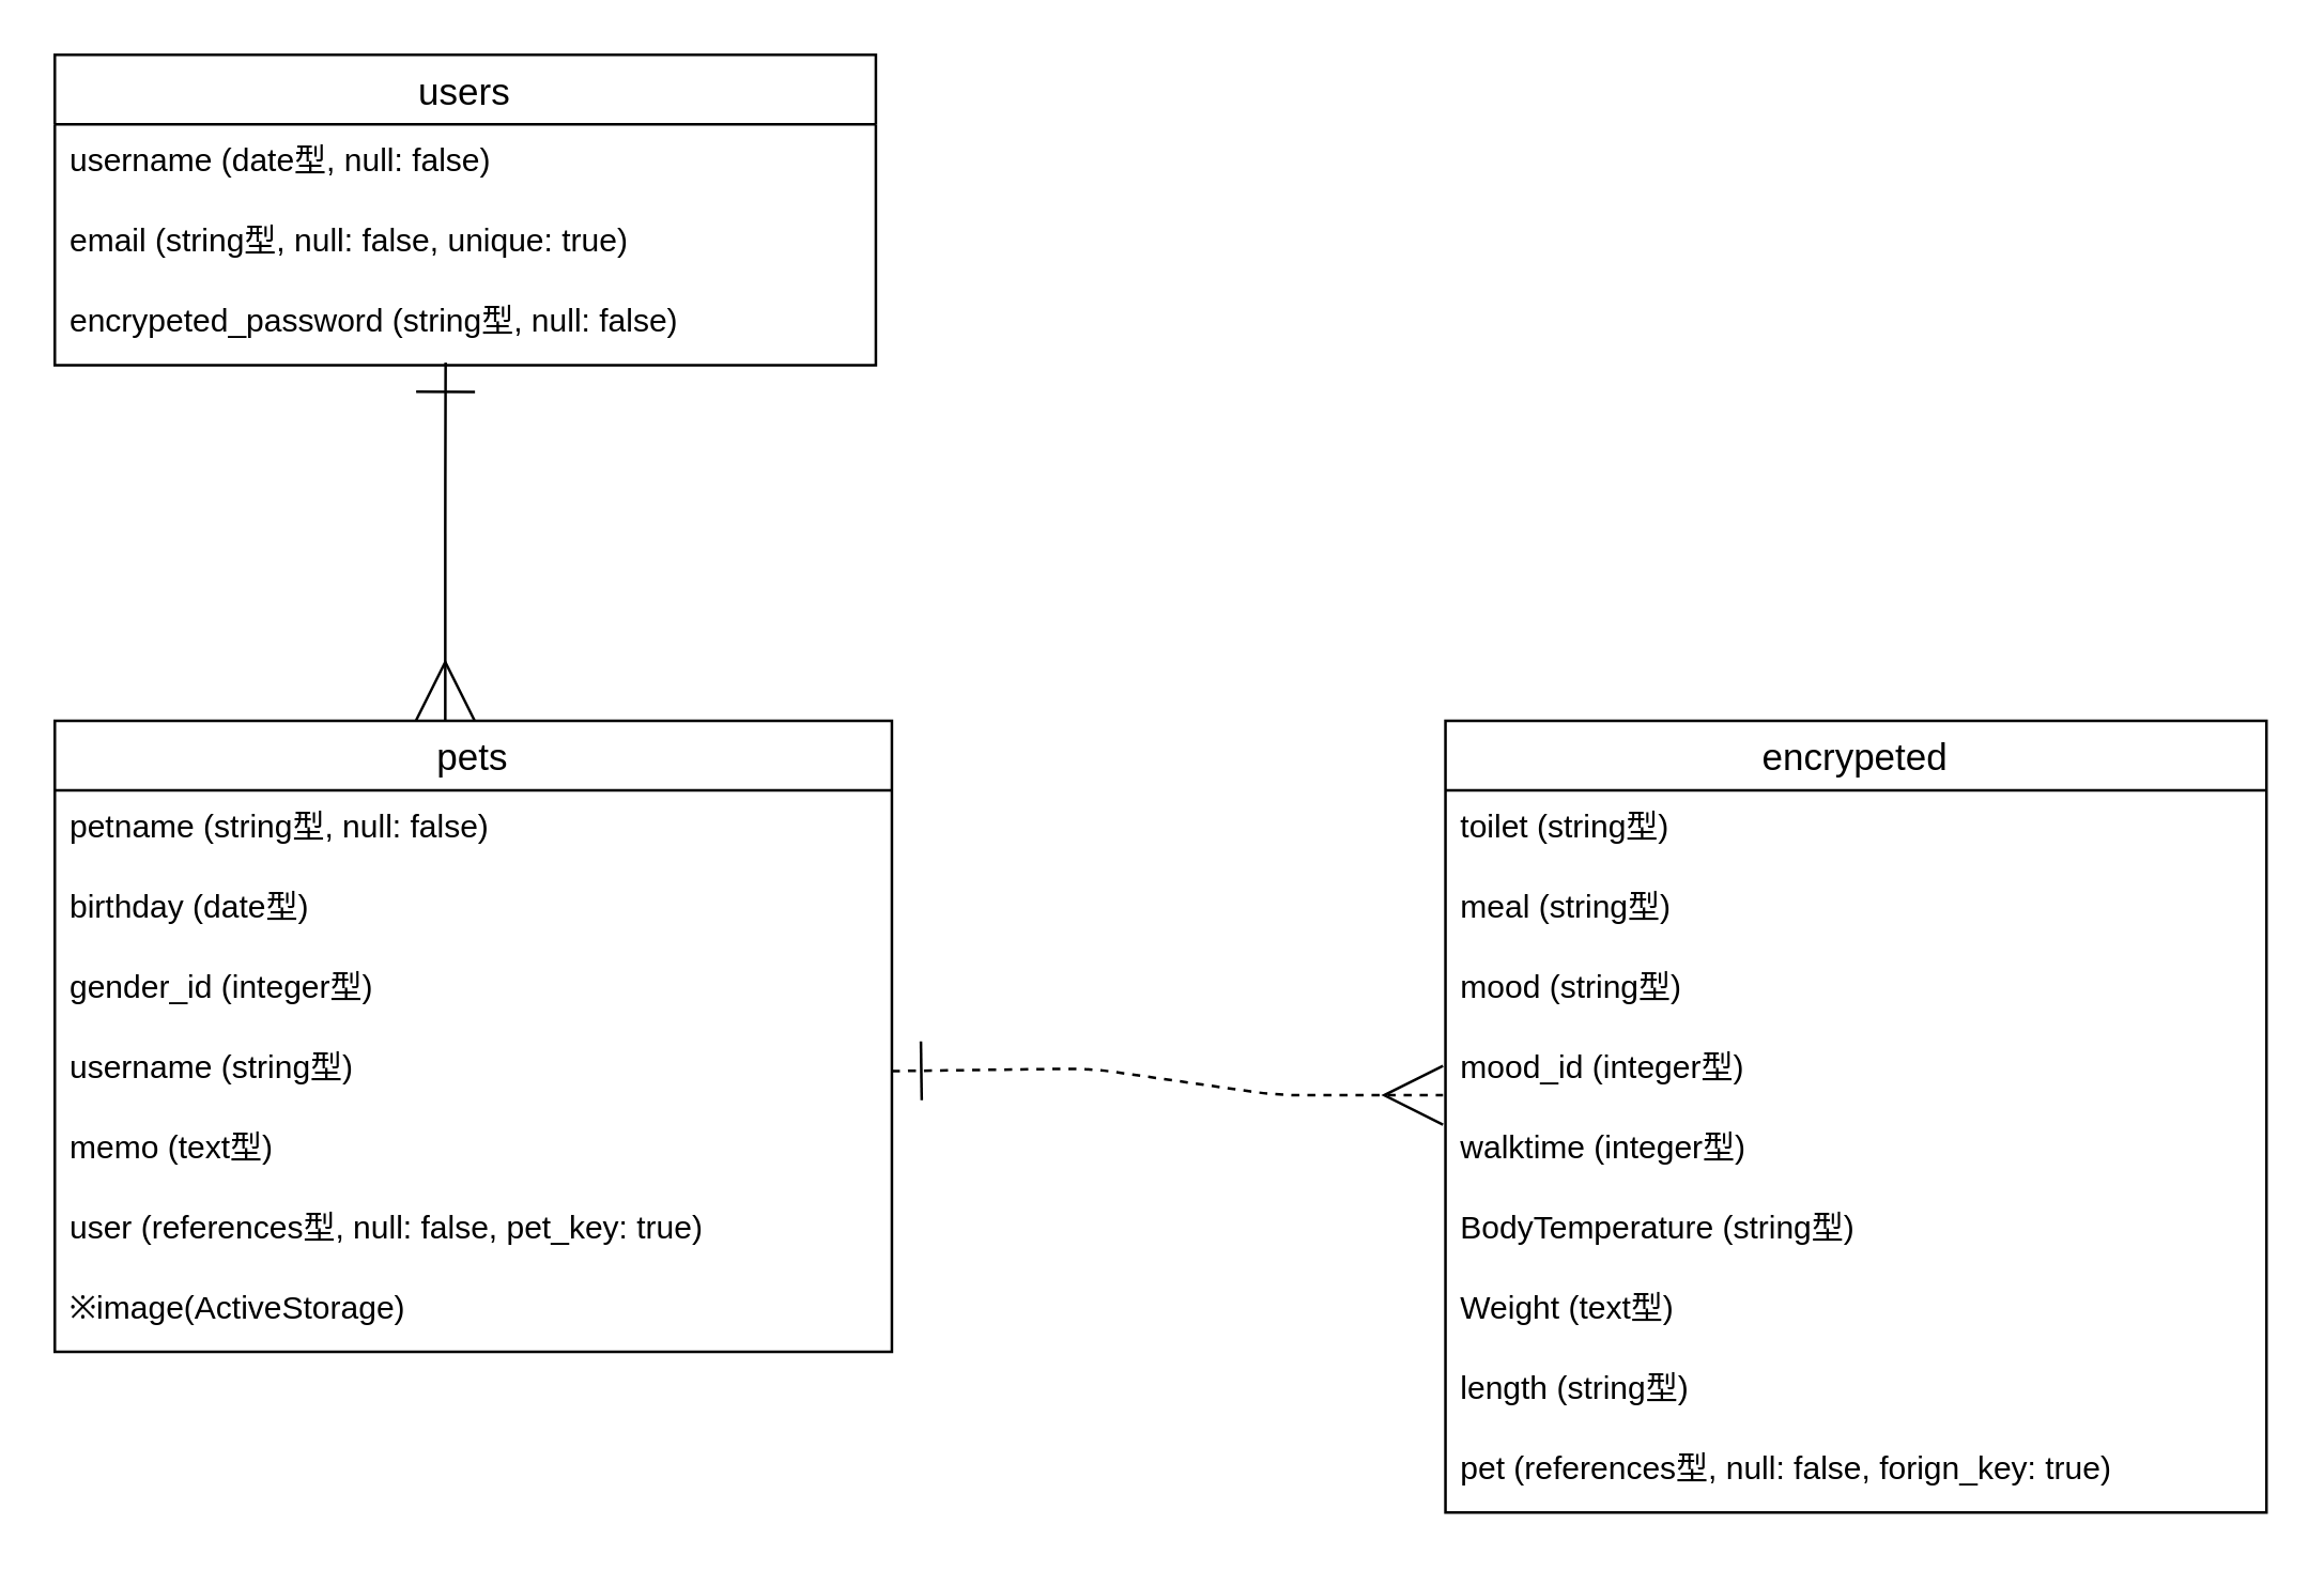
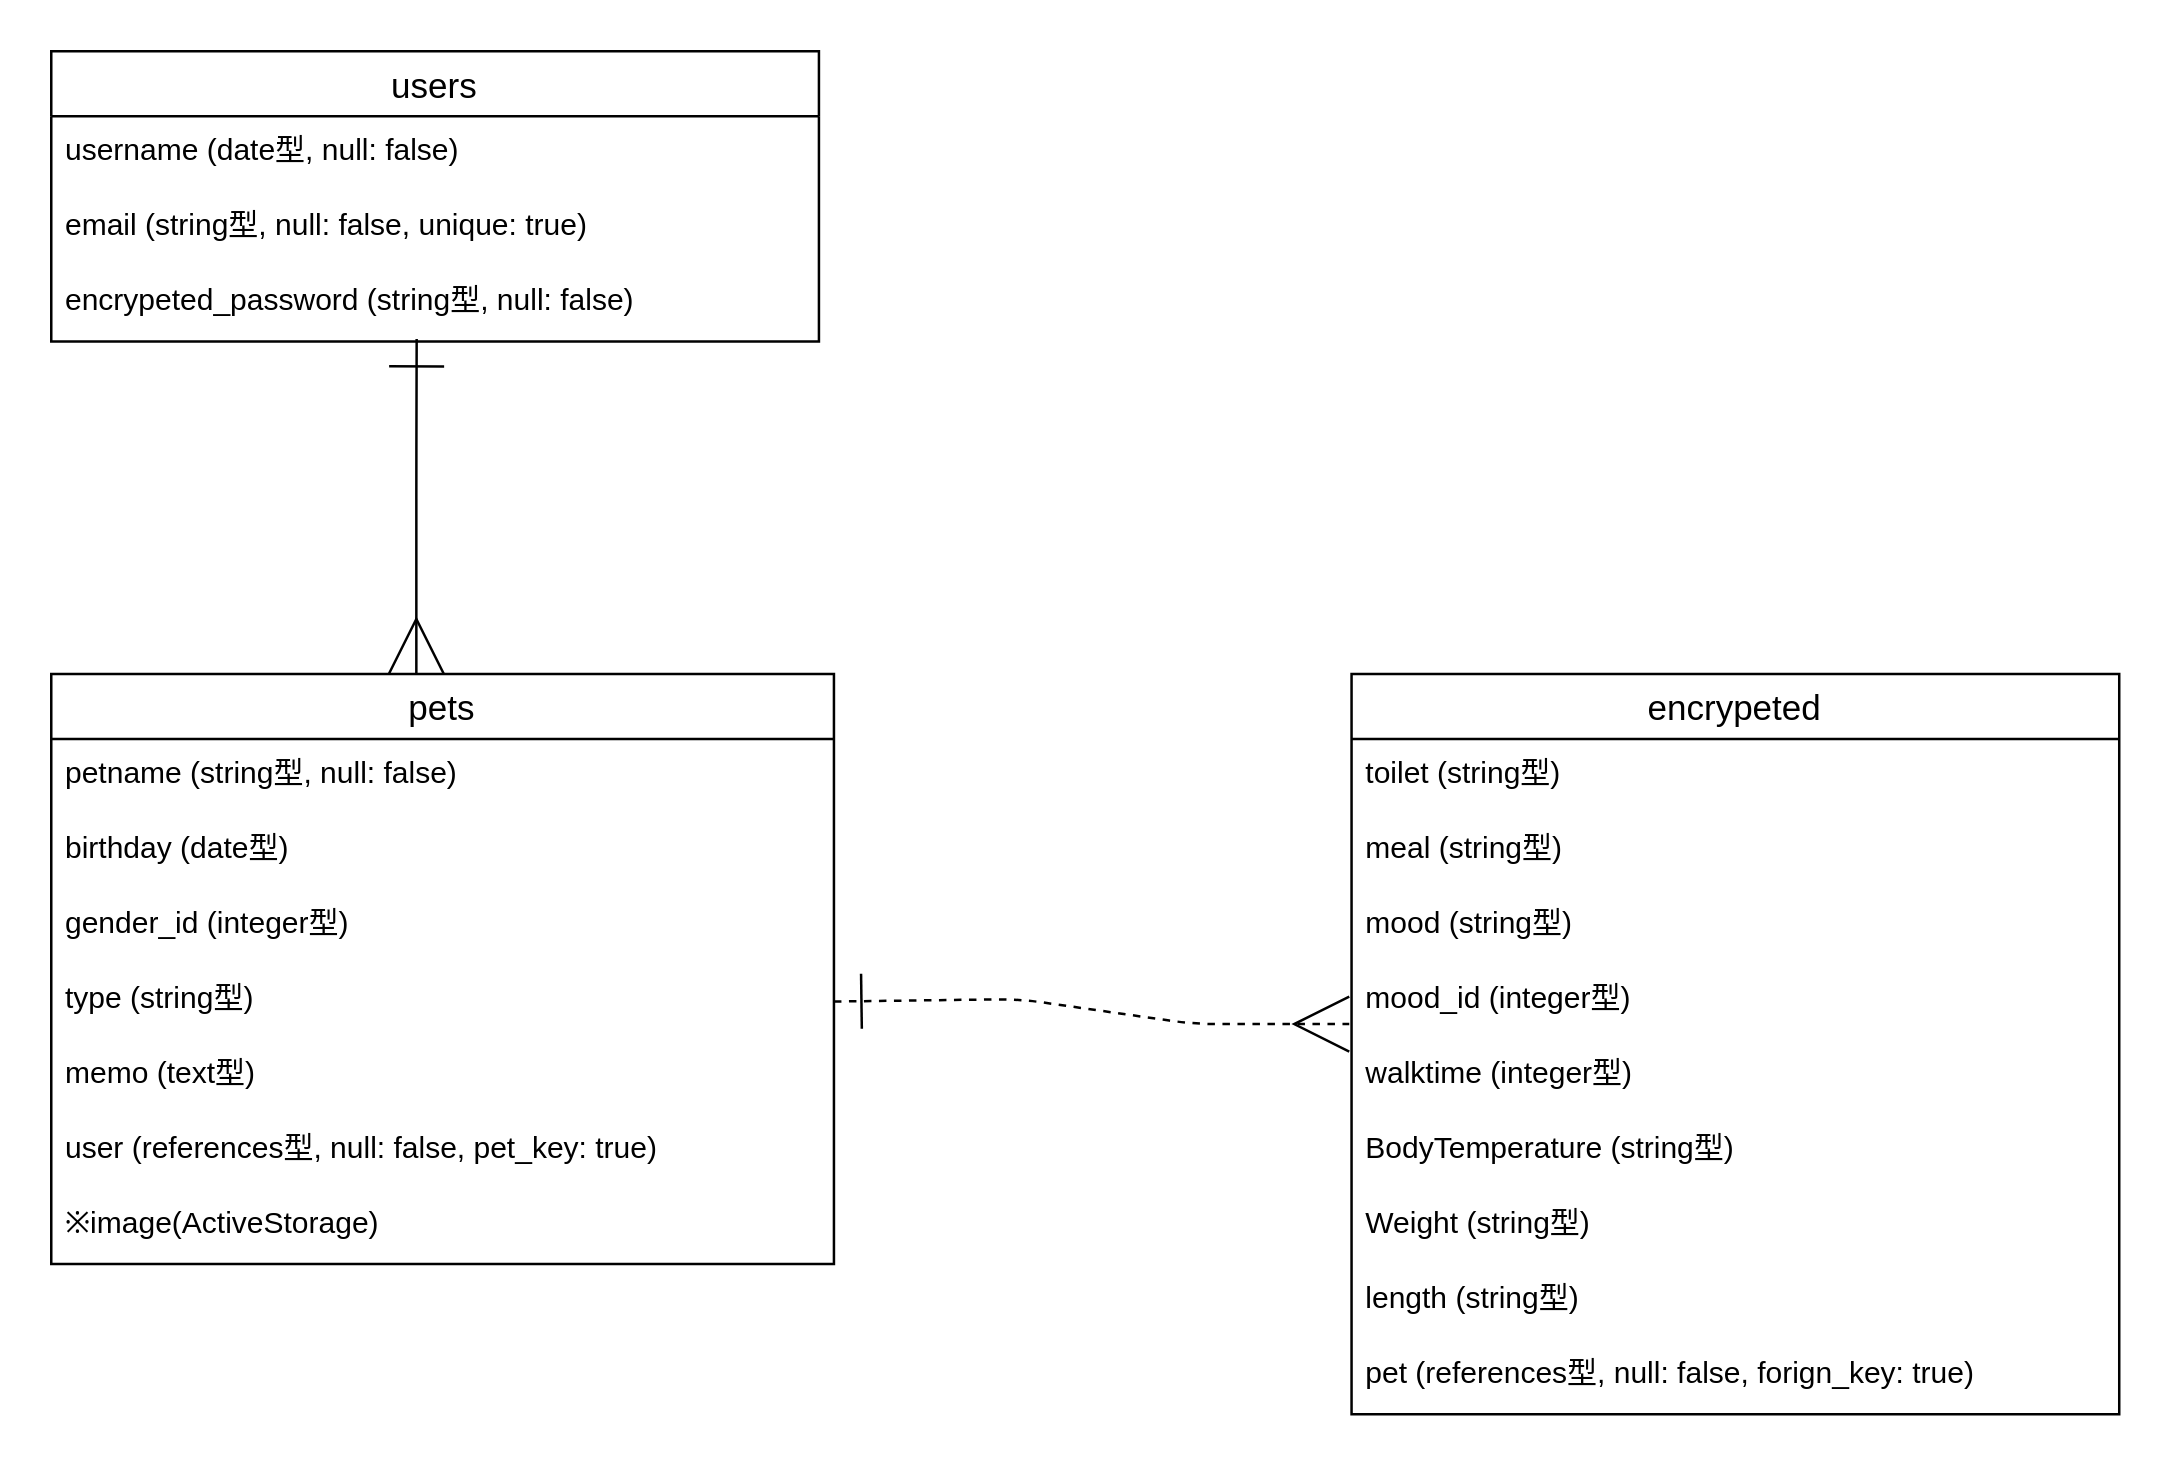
- <mxCell id="10" value="username (string型)" style="text;strokeColor=none;fillColor=none;spacingLeft=4;spacingRight=4;overflow=hidden;rotatable=0;points=[[0,0.5],[1,0.5]];portConstraint=eastwest;fontSize=12;" parent="6" vertex="1"><mxGeometry y="116" width="313" height="30" as="geometry" /></mxCell>
+ <mxCell id="10" value="type (string型)" style="text;strokeColor=none;fillColor=none;spacingLeft=4;spacingRight=4;overflow=hidden;rotatable=0;points=[[0,0.5],[1,0.5]];portConstraint=eastwest;fontSize=12;" parent="6" vertex="1"><mxGeometry y="116" width="313" height="30" as="geometry" /></mxCell>
- <mxCell id="21" value="Weight (text型)" style="text;strokeColor=none;fillColor=none;spacingLeft=4;spacingRight=4;overflow=hidden;rotatable=0;points=[[0,0.5],[1,0.5]];portConstraint=eastwest;fontSize=12;" parent="14" vertex="1"><mxGeometry y="206" width="307" height="30" as="geometry" /></mxCell>
+ <mxCell id="21" value="Weight (string型)" style="text;strokeColor=none;fillColor=none;spacingLeft=4;spacingRight=4;overflow=hidden;rotatable=0;points=[[0,0.5],[1,0.5]];portConstraint=eastwest;fontSize=12;" parent="14" vertex="1"><mxGeometry y="206" width="307" height="30" as="geometry" /></mxCell>
